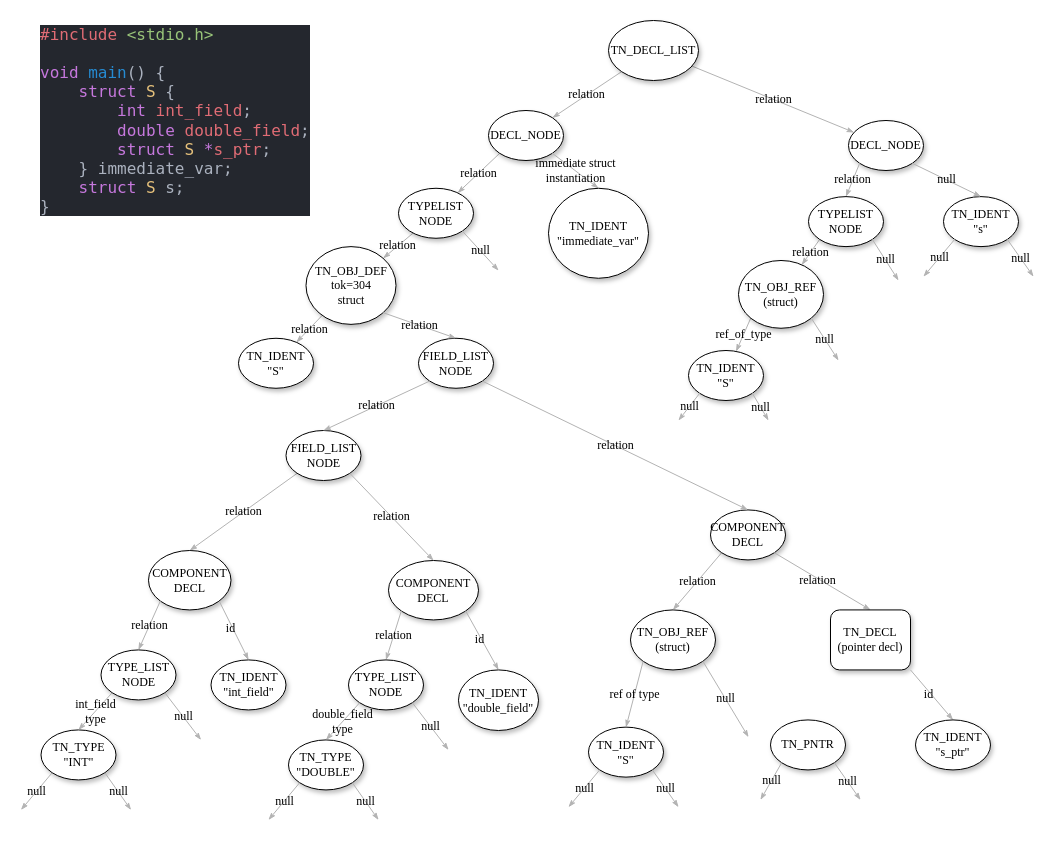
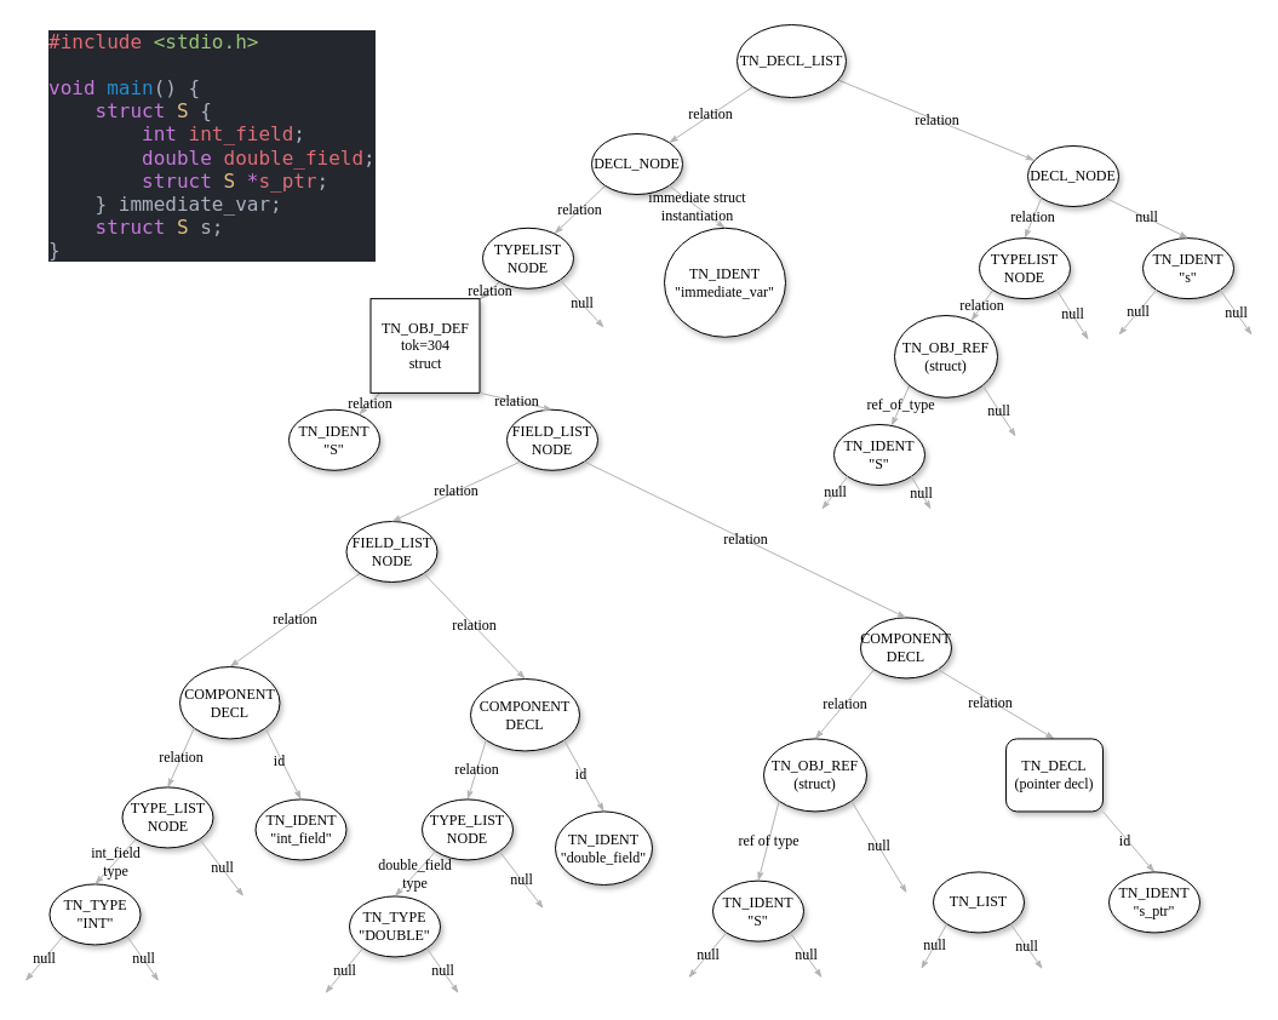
- <mxCell id="16" value="&lt;span&gt;TN_OBJ_DEF&lt;br&gt;tok=304&lt;br&gt;struct&lt;br&gt;&lt;/span&gt;" style="ellipse;whiteSpace=wrap;html=1;rounded=0;shadow=1;comic=0;labelBackgroundColor=none;strokeWidth=1;fontFamily=Verdana;fontSize=12;align=center;" parent="1" vertex="1"><mxGeometry x="305.5" y="246.12" width="90" height="77.77" as="geometry" /></mxCell>
+ <mxCell id="16" value="&lt;span&gt;TN_OBJ_DEF&lt;br&gt;tok=304&lt;br&gt;struct&lt;br&gt;&lt;/span&gt;" style="whiteSpace=wrap;html=1;shadow=1;comic=0;labelBackgroundColor=none;strokeWidth=1;fontFamily=Verdana;fontSize=12;align=center;rounded=0;" parent="1" vertex="1"><mxGeometry x="305.5" y="246.12" width="90" height="77.77" as="geometry" /></mxCell>
- <mxCell id="37" value="TN_PNTR" style="ellipse;whiteSpace=wrap;html=1;rounded=0;shadow=1;comic=0;labelBackgroundColor=none;strokeWidth=1;fontFamily=Verdana;fontSize=12;align=center;" parent="1" vertex="1"><mxGeometry x="770" y="719.43" width="75" height="50" as="geometry" /></mxCell>
+ <mxCell id="37" value="TN_LIST" style="ellipse;whiteSpace=wrap;html=1;rounded=0;shadow=1;comic=0;labelBackgroundColor=none;strokeWidth=1;fontFamily=Verdana;fontSize=12;align=center;" parent="1" vertex="1"><mxGeometry x="770" y="719.43" width="75" height="50" as="geometry" /></mxCell>
